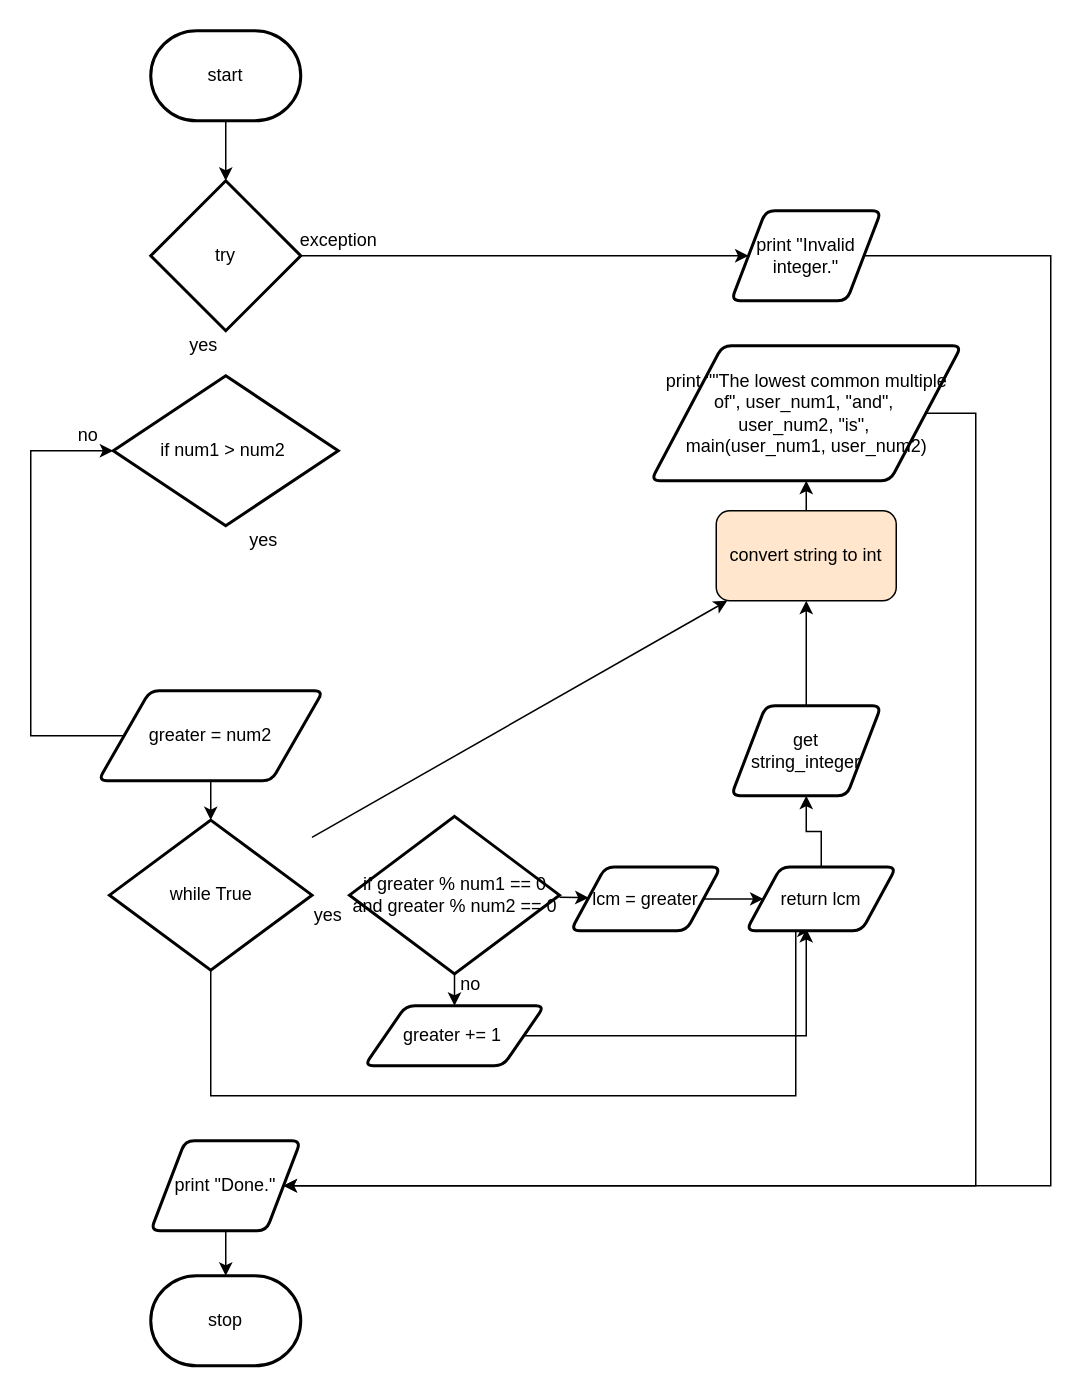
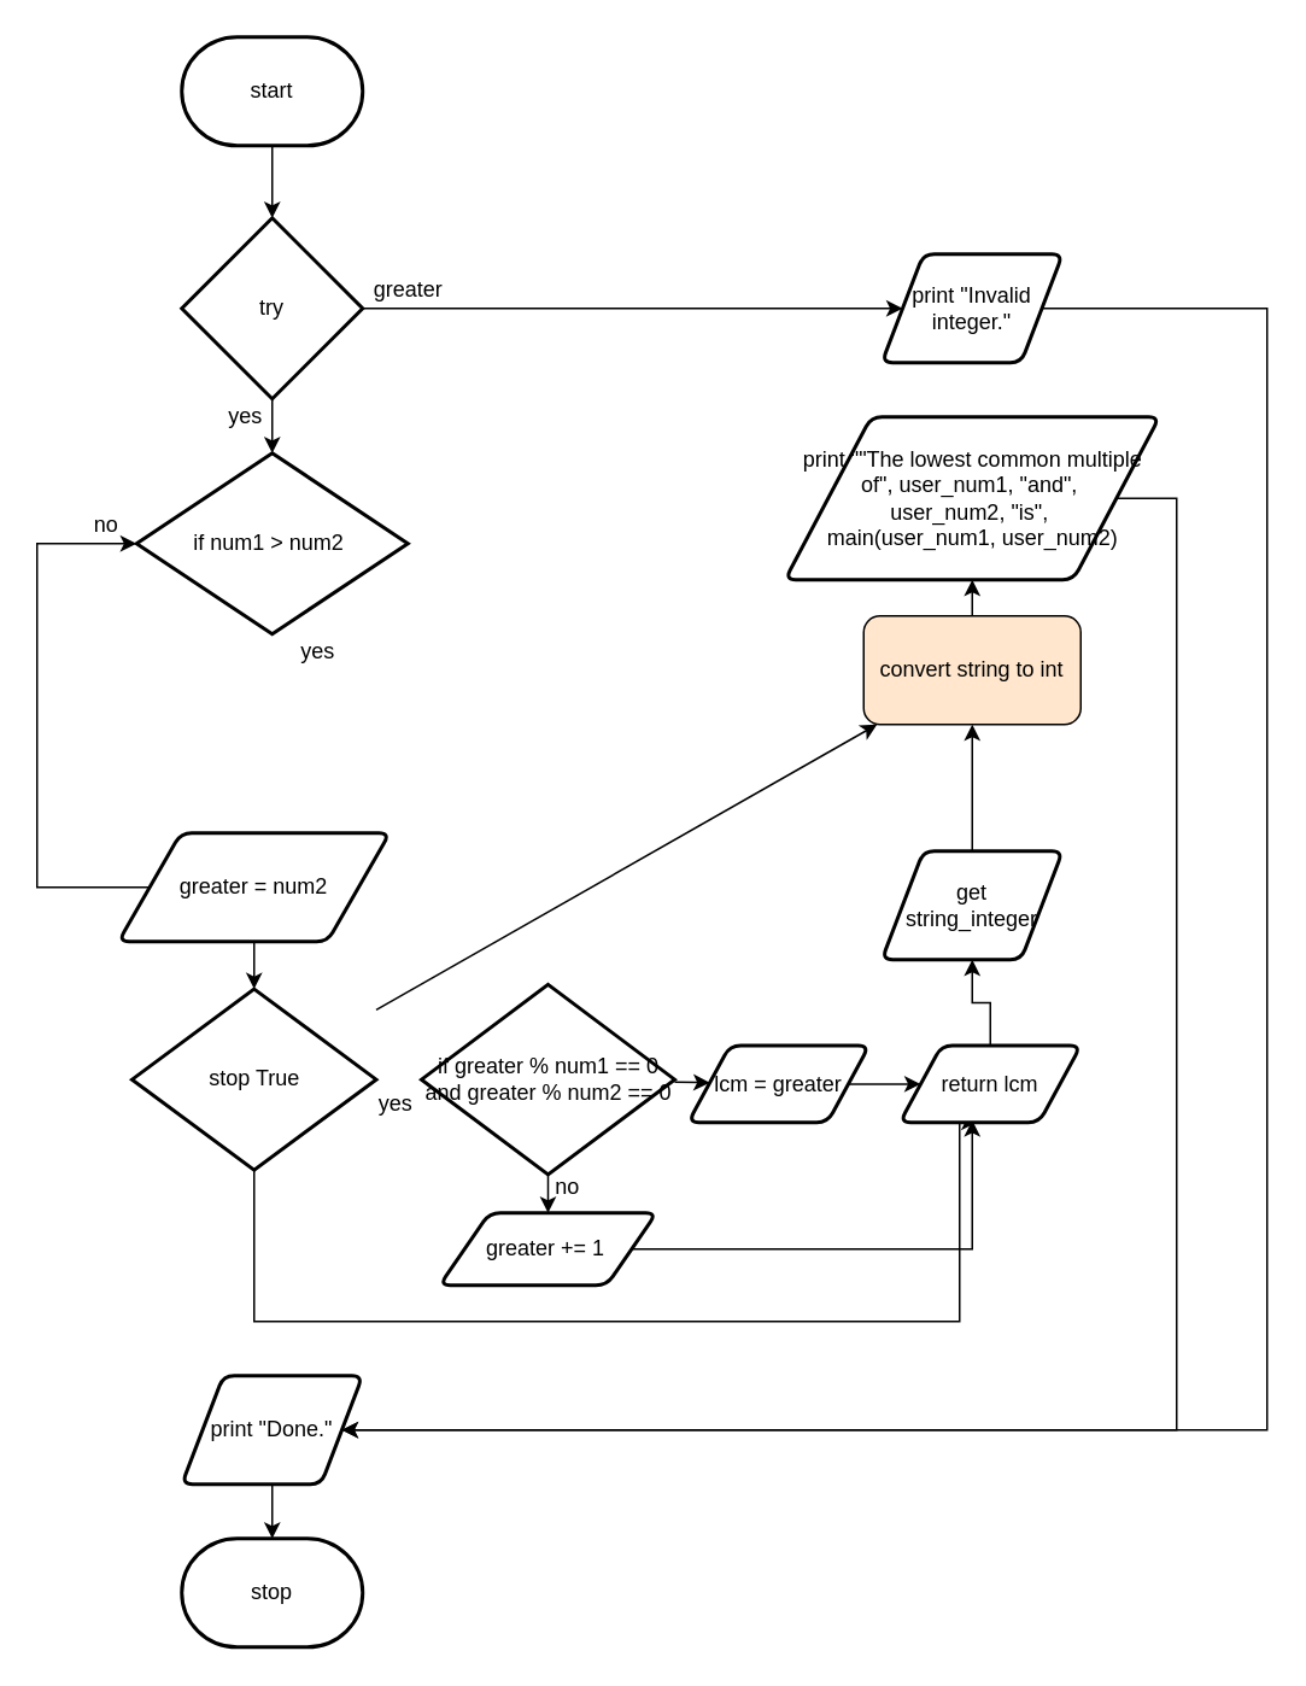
- <mxCell id="15" value="exception" style="text;html=1;align=center;verticalAlign=middle;resizable=0;points=[];autosize=1;strokeColor=none;fillColor=none;" parent="1" vertex="1"><mxGeometry x="190" y="150" width="70" height="20" as="geometry" /></mxCell>
+ <mxCell id="15" value="greater" style="text;html=1;align=center;verticalAlign=middle;resizable=0;points=[];autosize=1;strokeColor=none;fillColor=none;" parent="1" vertex="1"><mxGeometry x="190" y="150" width="70" height="20" as="geometry" /></mxCell>
+ <mxCell id="8" style="edgeStyle=orthogonalEdgeStyle;rounded=0;html=1;entryX=0.5;entryY=0;entryDx=0;entryDy=0;entryPerimeter=0;" edge="1" parent="1" source="9" target="18"><mxGeometry relative="1" as="geometry" /></mxCell>
- <mxCell id="25" value="while True" style="strokeWidth=2;html=1;shape=mxgraph.flowchart.decision;whiteSpace=wrap;" vertex="1" parent="1"><mxGeometry x="72.5" y="546.25" width="135" height="100" as="geometry" /></mxCell>
+ <mxCell id="25" value="stop True" style="strokeWidth=2;html=1;shape=mxgraph.flowchart.decision;whiteSpace=wrap;" vertex="1" parent="1"><mxGeometry x="72.5" y="546.25" width="135" height="100" as="geometry" /></mxCell>
